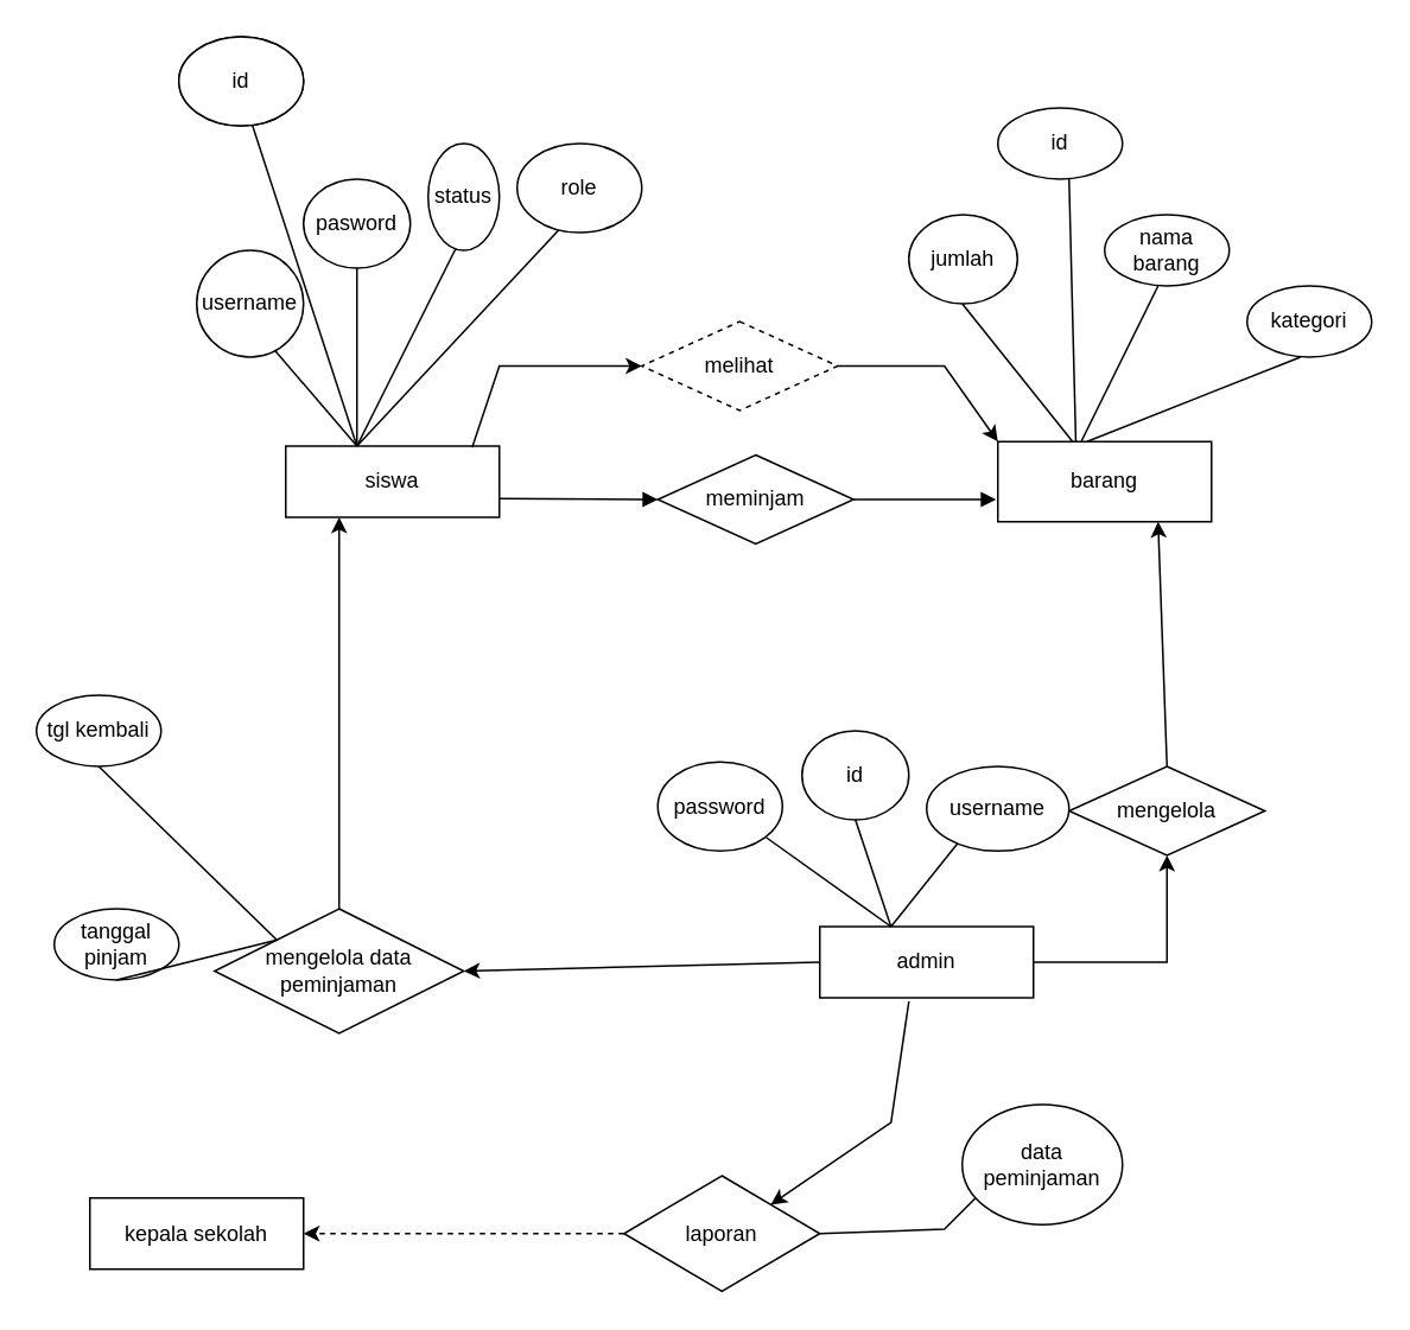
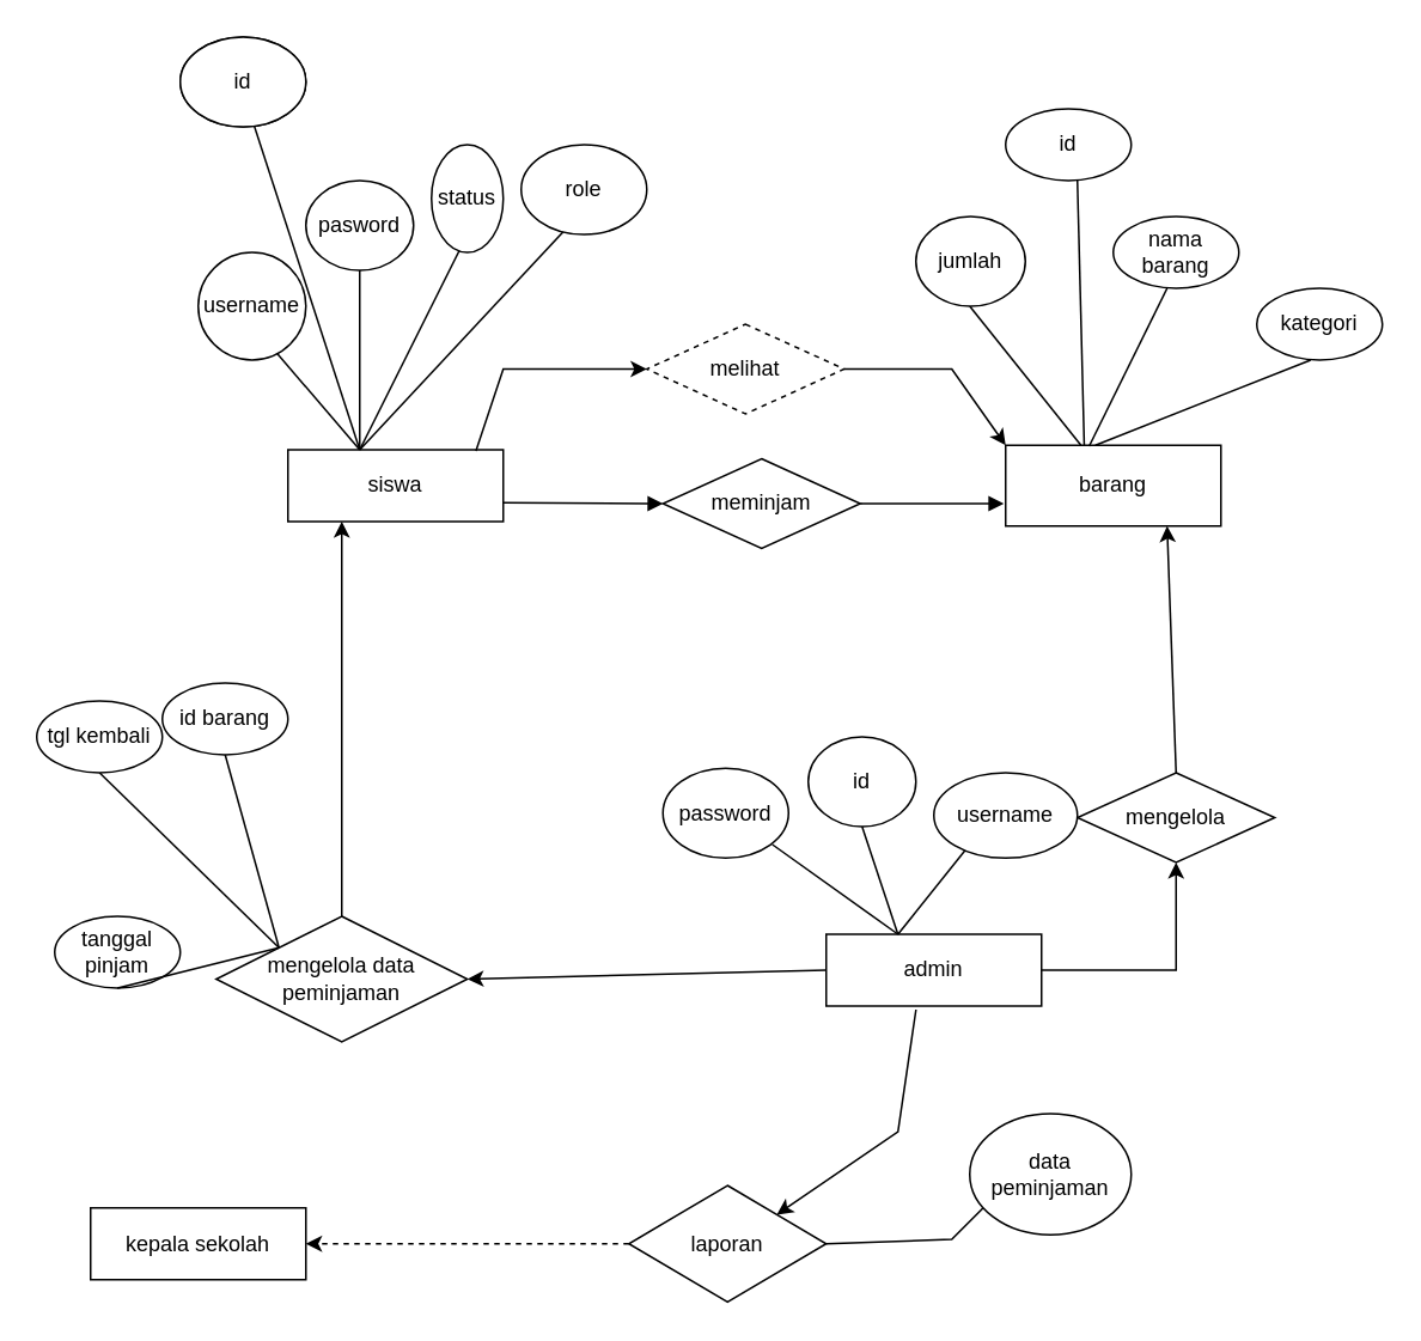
+ <mxCell id="43" value="id barang" style="ellipse;whiteSpace=wrap;html=1;" vertex="1" parent="1"><mxGeometry x="90" y="380" width="70" height="40" as="geometry" /></mxCell>
+ <mxCell id="45" value="" style="endArrow=none;html=1;rounded=0;entryX=0.5;entryY=1;entryDx=0;entryDy=0;exitX=0;exitY=0;exitDx=0;exitDy=0;" edge="1" parent="1" source="29" target="43"><mxGeometry width="50" height="50" relative="1" as="geometry"><mxPoint x="120" y="540" as="sourcePoint" /><mxPoint x="65" y="556" as="targetPoint" /></mxGeometry></mxCell>
